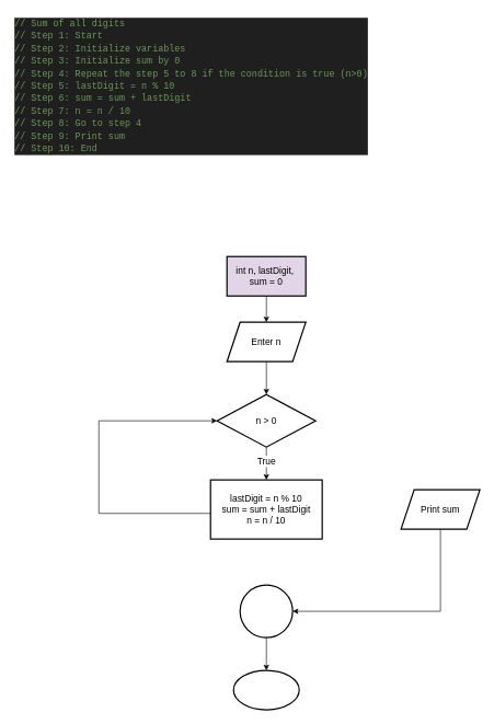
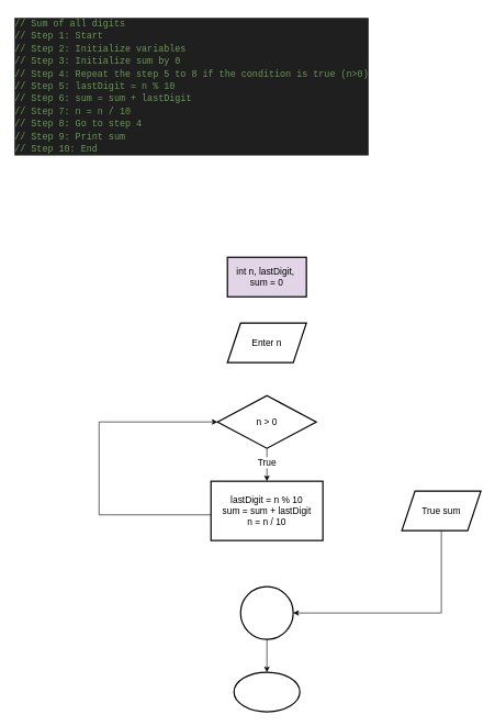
- <mxCell id="4" value="" style="edgeStyle=orthogonalEdgeStyle;rounded=0;orthogonalLoop=1;jettySize=auto;html=1;fontSize=14;" edge="1" parent="1" source="5" target="7"><mxGeometry relative="1" as="geometry" /></mxCell>
- <mxCell id="6" value="" style="edgeStyle=orthogonalEdgeStyle;rounded=0;orthogonalLoop=1;jettySize=auto;html=1;fontSize=14;" edge="1" parent="1" source="7" target="10"><mxGeometry relative="1" as="geometry" /></mxCell>
- <mxCell id="14" value="Print sum" style="shape=parallelogram;perimeter=parallelogramPerimeter;whiteSpace=wrap;html=1;fixedSize=1;strokeWidth=2;fontSize=14;" vertex="1" parent="1"><mxGeometry x="610" y="745" width="120" height="60" as="geometry" /></mxCell>
+ <mxCell id="14" value="True sum" style="shape=parallelogram;perimeter=parallelogramPerimeter;whiteSpace=wrap;html=1;fixedSize=1;strokeWidth=2;fontSize=14;" vertex="1" parent="1"><mxGeometry x="610" y="745" width="120" height="60" as="geometry" /></mxCell>
